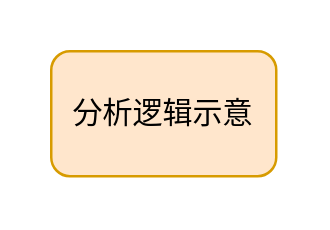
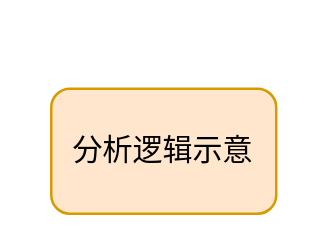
- <mxCell id="2" value="分析逻辑示意" style="rounded=1;whiteSpace=wrap;html=1;fillColor=#ffe6cc;strokeColor=#d79b00;" parent="1" vertex="1"><mxGeometry x="20" y="20" width="90" height="50" as="geometry" /></mxCell>
+ <mxCell id="2" value="分析逻辑示意" style="rounded=1;whiteSpace=wrap;html=1;fillColor=#ffe6cc;strokeColor=#d79b00;" parent="1" vertex="1"><mxGeometry x="20" y="35" width="90" height="50" as="geometry" /></mxCell>
